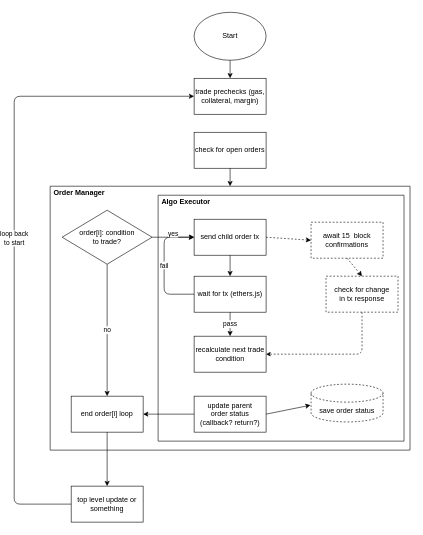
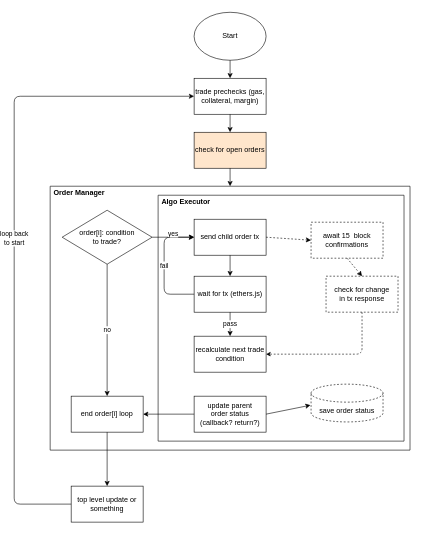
+ <mxCell id="15" value="" style="endArrow=classic;html=1;entryX=0.5;entryY=0;entryDx=0;entryDy=0;exitX=0.5;exitY=1;exitDx=0;exitDy=0;" parent="1" source="14" target="3" edge="1"><mxGeometry width="50" height="50" relative="1" as="geometry"><mxPoint x="360" y="400" as="sourcePoint" /><mxPoint x="410" y="350" as="targetPoint" /></mxGeometry></mxCell>
- <mxCell id="3" value="check for open orders" style="rounded=0;whiteSpace=wrap;html=1;" parent="1" vertex="1"><mxGeometry x="320" y="220" width="120" height="60" as="geometry" /></mxCell>
+ <mxCell id="3" value="check for open orders" style="rounded=0;whiteSpace=wrap;html=1;fillColor=#ffe6cc;" parent="1" vertex="1"><mxGeometry x="320" y="220" width="120" height="60" as="geometry" /></mxCell>
